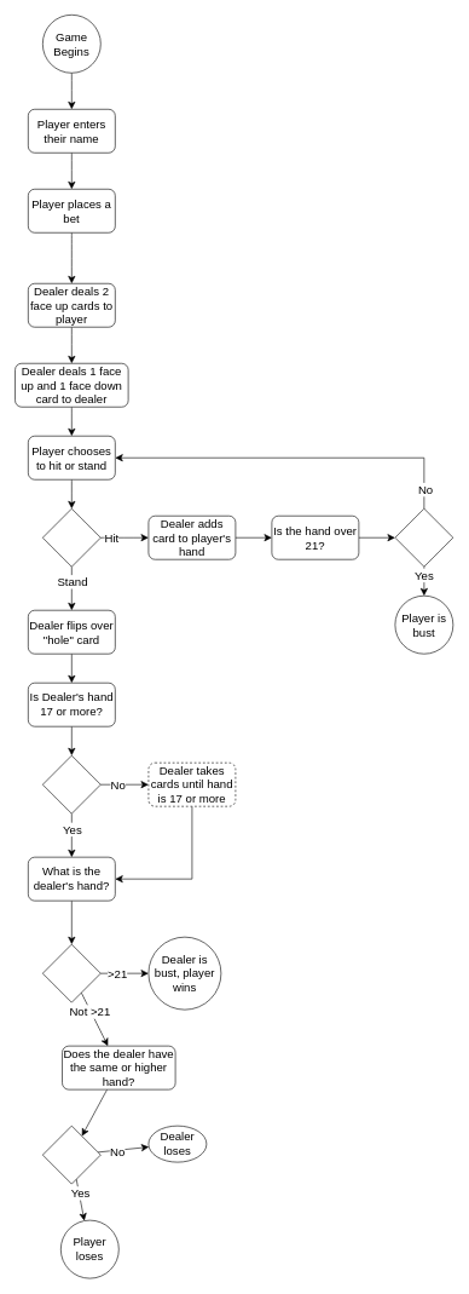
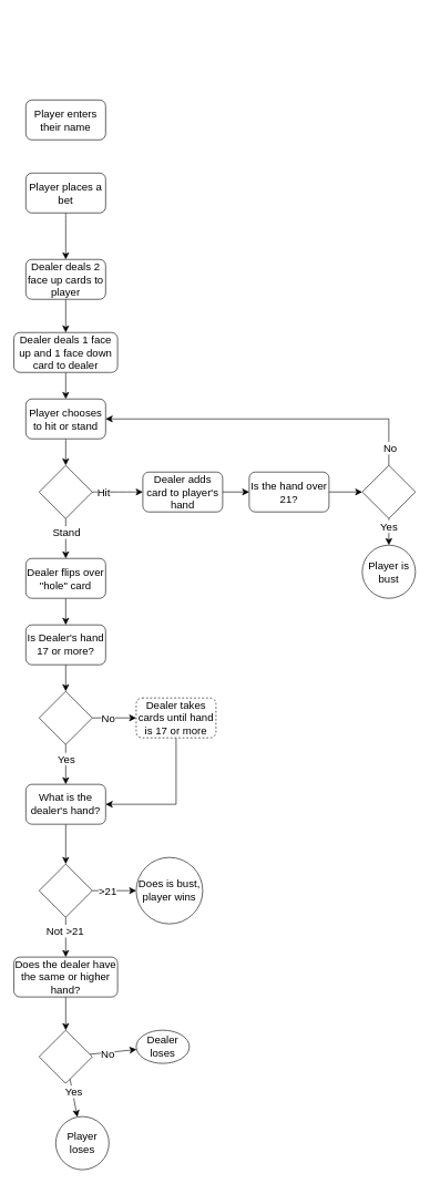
- <mxCell id="3" value="Game Begins" style="ellipse;whiteSpace=wrap;html=1;aspect=fixed;fontSize=16;" vertex="1" parent="1"><mxGeometry x="58" y="20" width="80" height="80" as="geometry" /></mxCell>
- <mxCell id="2" value="" style="edgeStyle=none;curved=1;rounded=0;orthogonalLoop=1;jettySize=auto;html=1;fontSize=12;startSize=8;endSize=8;" edge="1" parent="1" source="3" target="5"><mxGeometry relative="1" as="geometry" /></mxCell>
- <mxCell id="4" value="" style="edgeStyle=none;curved=1;rounded=0;orthogonalLoop=1;jettySize=auto;html=1;fontSize=12;startSize=8;endSize=8;" edge="1" parent="1" source="5" target="7"><mxGeometry relative="1" as="geometry" /></mxCell>
- <mxCell id="20" value="Dealer adds card to player's hand" style="rounded=1;whiteSpace=wrap;html=1;fontSize=16;" vertex="1" parent="1"><mxGeometry x="204" y="710" width="120" height="60" as="geometry" /></mxCell>
+ <mxCell id="20" value="Dealer adds card to player's hand" style="rounded=1;whiteSpace=wrap;html=1;fontSize=16;" vertex="1" parent="1"><mxGeometry x="214" y="710" width="120" height="60" as="geometry" /></mxCell>
- <mxCell id="49" value="Dealer is bust, player wins" style="ellipse;whiteSpace=wrap;html=1;aspect=fixed;fontSize=16;" vertex="1" parent="1"><mxGeometry x="204" y="1290" width="100" height="100" as="geometry" /></mxCell>
+ <mxCell id="49" value="Does is bust, player wins" style="ellipse;whiteSpace=wrap;html=1;aspect=fixed;fontSize=16;" vertex="1" parent="1"><mxGeometry x="204" y="1290" width="100" height="100" as="geometry" /></mxCell>
- <mxCell id="48" value="Does the dealer have the same or higher hand?" style="rounded=1;whiteSpace=wrap;html=1;fontSize=16;" vertex="1" parent="1"><mxGeometry x="85" y="1440" width="156" height="60" as="geometry" /></mxCell>
+ <mxCell id="48" value="Does the dealer have the same or higher hand?" style="rounded=1;whiteSpace=wrap;html=1;fontSize=16;" vertex="1" parent="1"><mxGeometry x="20" y="1440" width="156" height="60" as="geometry" /></mxCell>
